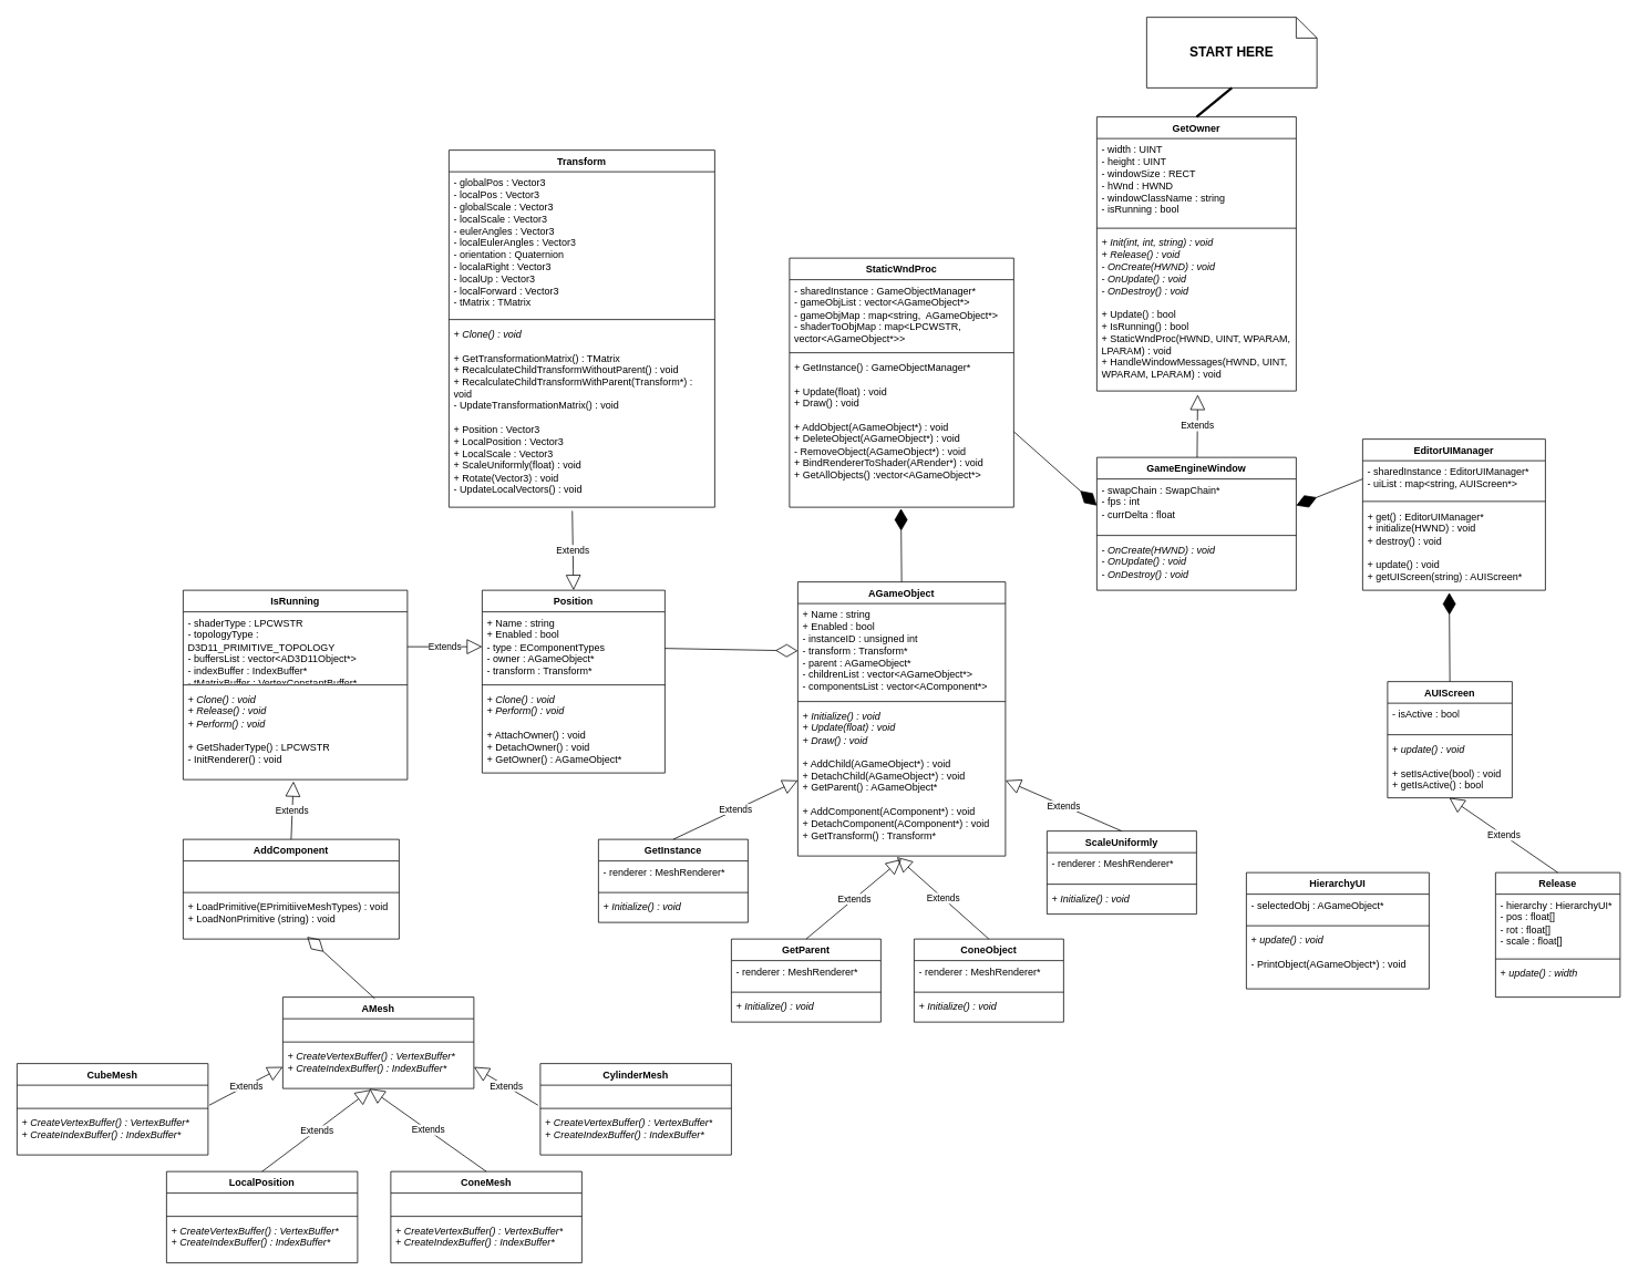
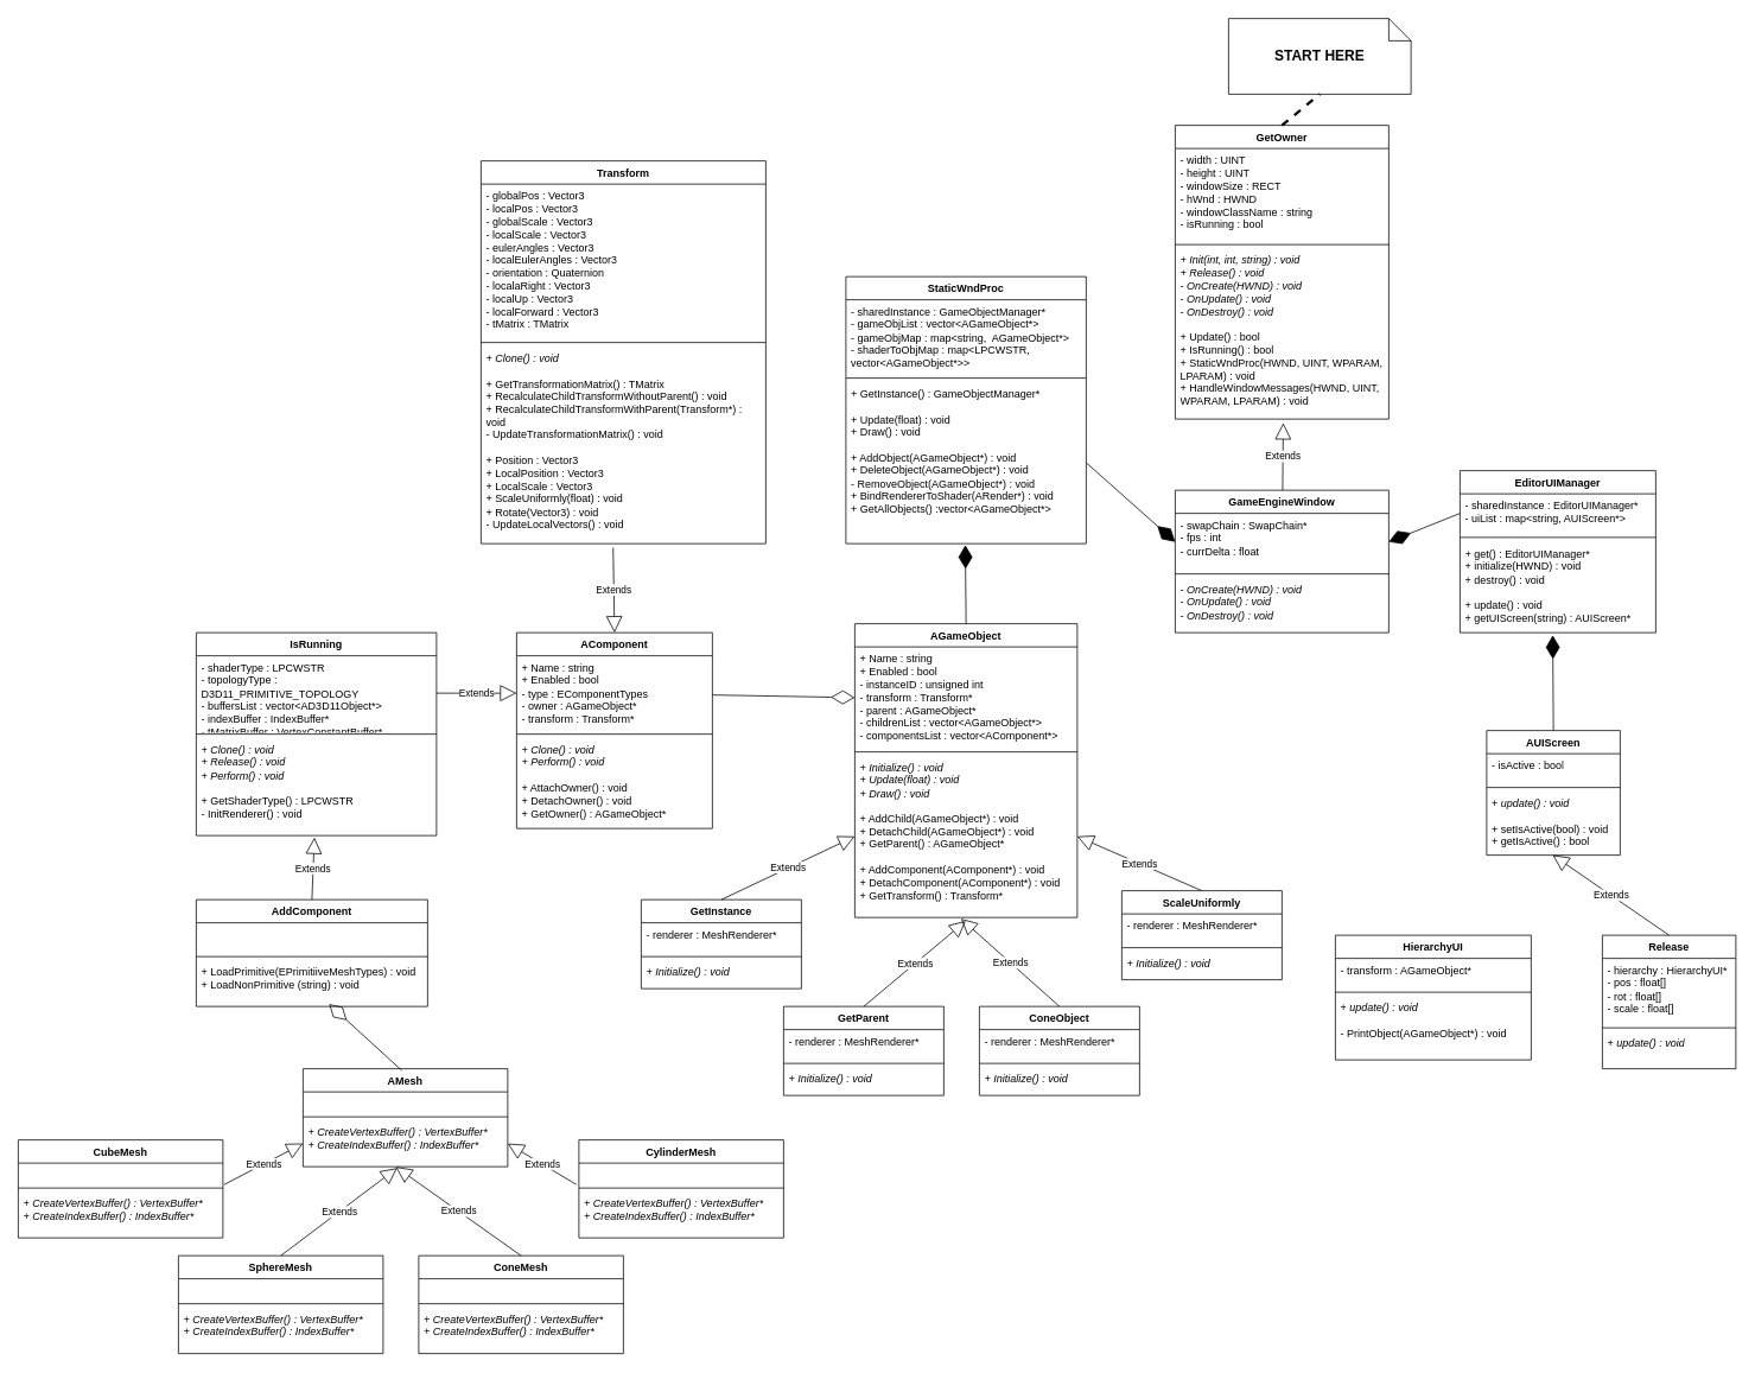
- <mxCell id="106" value="" style="endArrow=none;dashed=0;html=1;rounded=0;entryX=0.5;entryY=1;entryDx=0;entryDy=0;entryPerimeter=0;exitX=0.5;exitY=0;exitDx=0;exitDy=0;strokeWidth=3;" edge="1" parent="1" source="75" target="105"><mxGeometry width="50" height="50" relative="1" as="geometry"><mxPoint x="1700" y="420" as="sourcePoint" /><mxPoint x="1750" y="370" as="targetPoint" /></mxGeometry></mxCell>
+ <mxCell id="106" value="" style="endArrow=none;dashed=1;html=1;rounded=0;entryX=0.5;entryY=1;entryDx=0;entryDy=0;entryPerimeter=0;exitX=0.5;exitY=0;exitDx=0;exitDy=0;strokeWidth=3;" edge="1" parent="1" source="75" target="105"><mxGeometry width="50" height="50" relative="1" as="geometry"><mxPoint x="1700" y="420" as="sourcePoint" /><mxPoint x="1750" y="370" as="targetPoint" /></mxGeometry></mxCell>
- <mxCell id="6" value="Position" style="swimlane;fontStyle=1;align=center;verticalAlign=top;childLayout=stackLayout;horizontal=1;startSize=26;horizontalStack=0;resizeParent=1;resizeParentMax=0;resizeLast=0;collapsible=1;marginBottom=0;whiteSpace=wrap;html=1;" parent="1" vertex="1"><mxGeometry x="580" y="710" width="220" height="220" as="geometry" /></mxCell>
+ <mxCell id="6" value="AComponent" style="swimlane;fontStyle=1;align=center;verticalAlign=top;childLayout=stackLayout;horizontal=1;startSize=26;horizontalStack=0;resizeParent=1;resizeParentMax=0;resizeLast=0;collapsible=1;marginBottom=0;whiteSpace=wrap;html=1;" parent="1" vertex="1"><mxGeometry x="580" y="710" width="220" height="220" as="geometry" /></mxCell>
- <mxCell id="97" value="- selectedObj : AGameObject*" style="text;strokeColor=none;fillColor=none;align=left;verticalAlign=top;spacingLeft=4;spacingRight=4;overflow=hidden;rotatable=0;points=[[0,0.5],[1,0.5]];portConstraint=eastwest;whiteSpace=wrap;html=1;" parent="96" vertex="1"><mxGeometry y="26" width="220" height="34" as="geometry" /></mxCell>
+ <mxCell id="97" value="- transform : AGameObject*" style="text;strokeColor=none;fillColor=none;align=left;verticalAlign=top;spacingLeft=4;spacingRight=4;overflow=hidden;rotatable=0;points=[[0,0.5],[1,0.5]];portConstraint=eastwest;whiteSpace=wrap;html=1;" parent="96" vertex="1"><mxGeometry y="26" width="220" height="34" as="geometry" /></mxCell>
- <mxCell id="103" value="&lt;div&gt;+&lt;i&gt; update() : width&lt;/i&gt;&lt;/div&gt;&lt;div&gt;&lt;br&gt;&lt;/div&gt;" style="text;strokeColor=none;fillColor=none;align=left;verticalAlign=top;spacingLeft=4;spacingRight=4;overflow=hidden;rotatable=0;points=[[0,0.5],[1,0.5]];portConstraint=eastwest;whiteSpace=wrap;html=1;" parent="100" vertex="1"><mxGeometry y="108" width="150" height="42" as="geometry" /></mxCell>
+ <mxCell id="103" value="&lt;div&gt;+&lt;i&gt; update() : void&lt;/i&gt;&lt;/div&gt;&lt;div&gt;&lt;br&gt;&lt;/div&gt;" style="text;strokeColor=none;fillColor=none;align=left;verticalAlign=top;spacingLeft=4;spacingRight=4;overflow=hidden;rotatable=0;points=[[0,0.5],[1,0.5]];portConstraint=eastwest;whiteSpace=wrap;html=1;" parent="100" vertex="1"><mxGeometry y="108" width="150" height="42" as="geometry" /></mxCell>
- <mxCell id="51" value="LocalPosition" style="swimlane;fontStyle=1;align=center;verticalAlign=top;childLayout=stackLayout;horizontal=1;startSize=26;horizontalStack=0;resizeParent=1;resizeParentMax=0;resizeLast=0;collapsible=1;marginBottom=0;whiteSpace=wrap;html=1;" parent="1" vertex="1"><mxGeometry x="200" y="1410" width="230" height="110" as="geometry" /></mxCell>
+ <mxCell id="51" value="SphereMesh" style="swimlane;fontStyle=1;align=center;verticalAlign=top;childLayout=stackLayout;horizontal=1;startSize=26;horizontalStack=0;resizeParent=1;resizeParentMax=0;resizeLast=0;collapsible=1;marginBottom=0;whiteSpace=wrap;html=1;" parent="1" vertex="1"><mxGeometry x="200" y="1410" width="230" height="110" as="geometry" /></mxCell>
